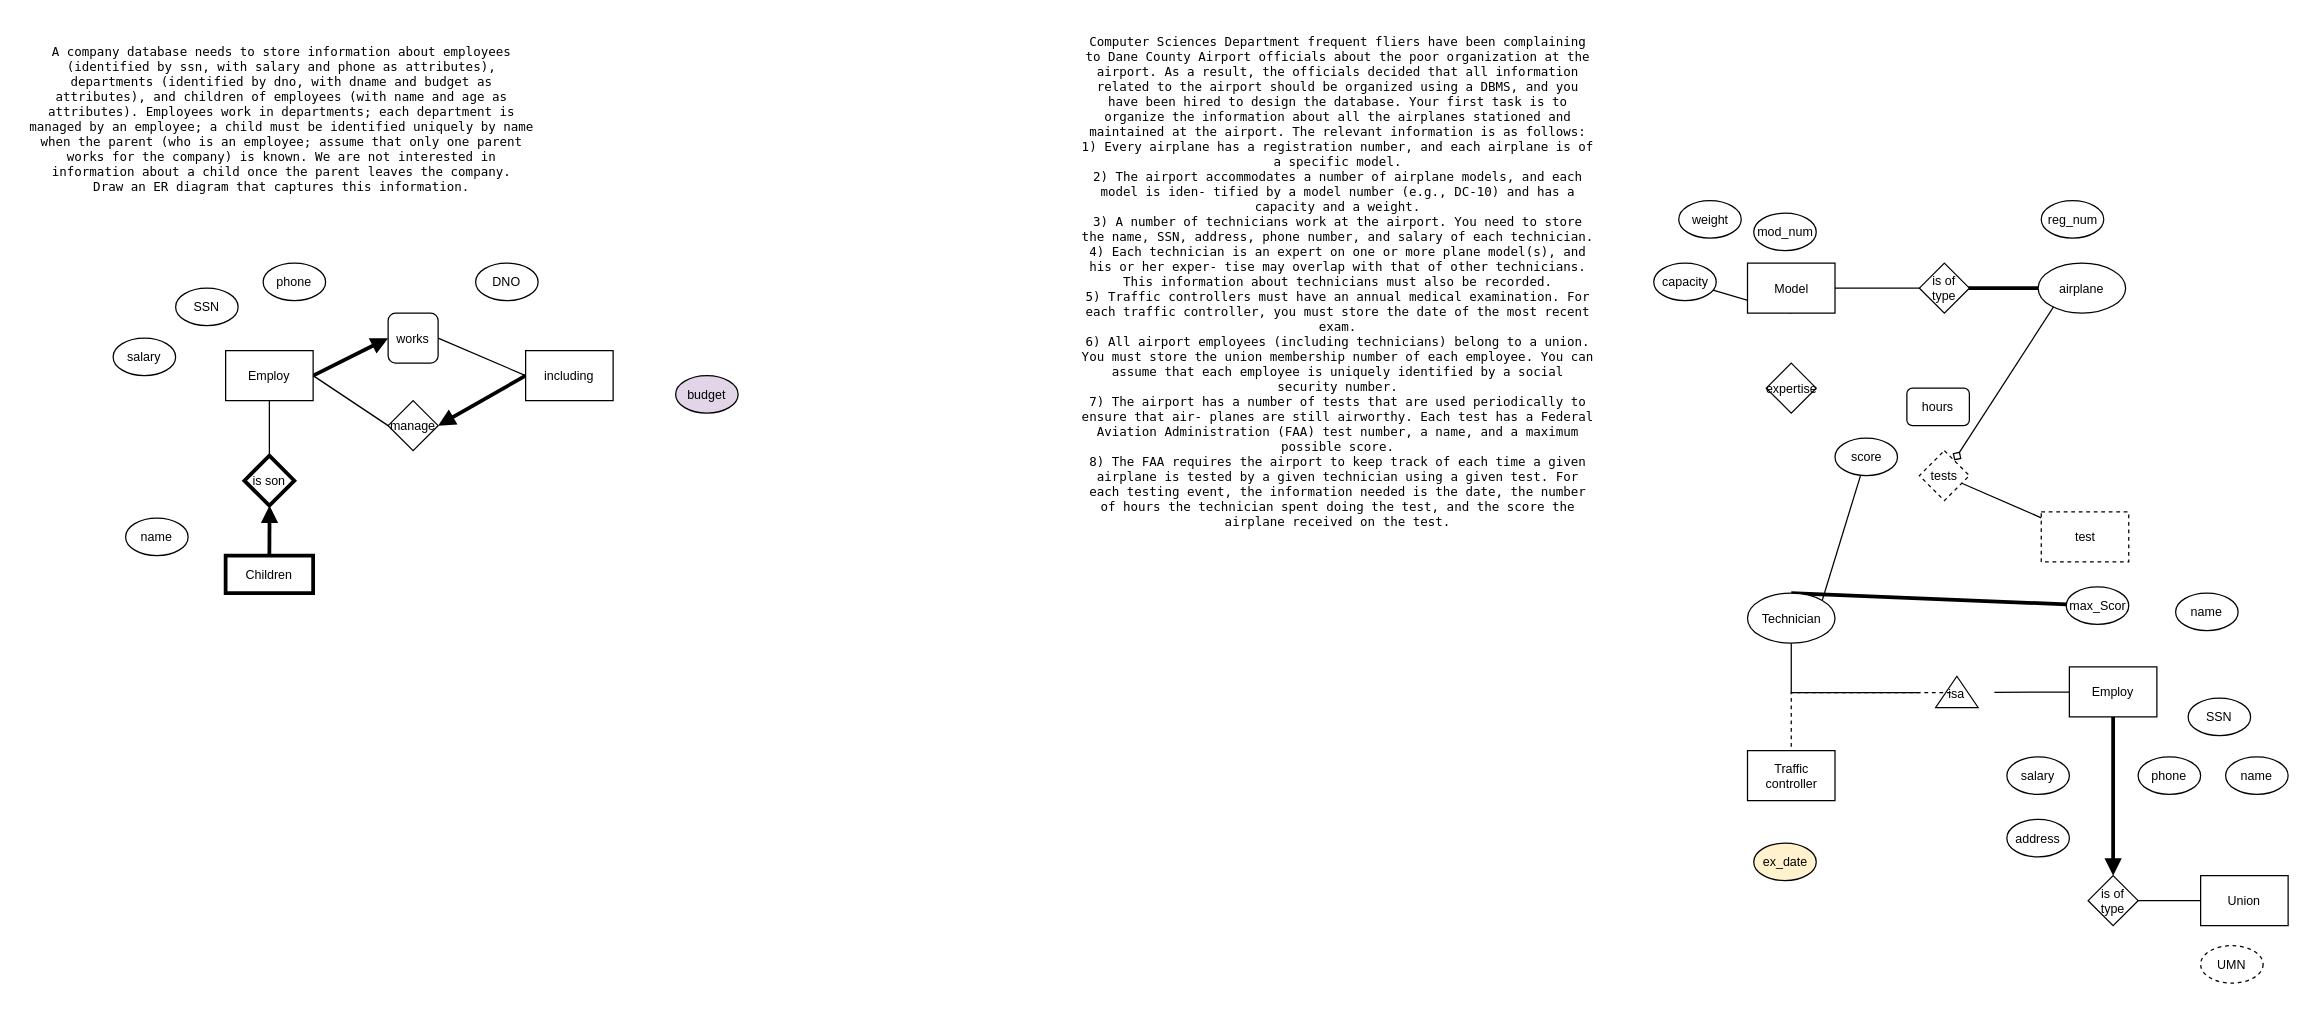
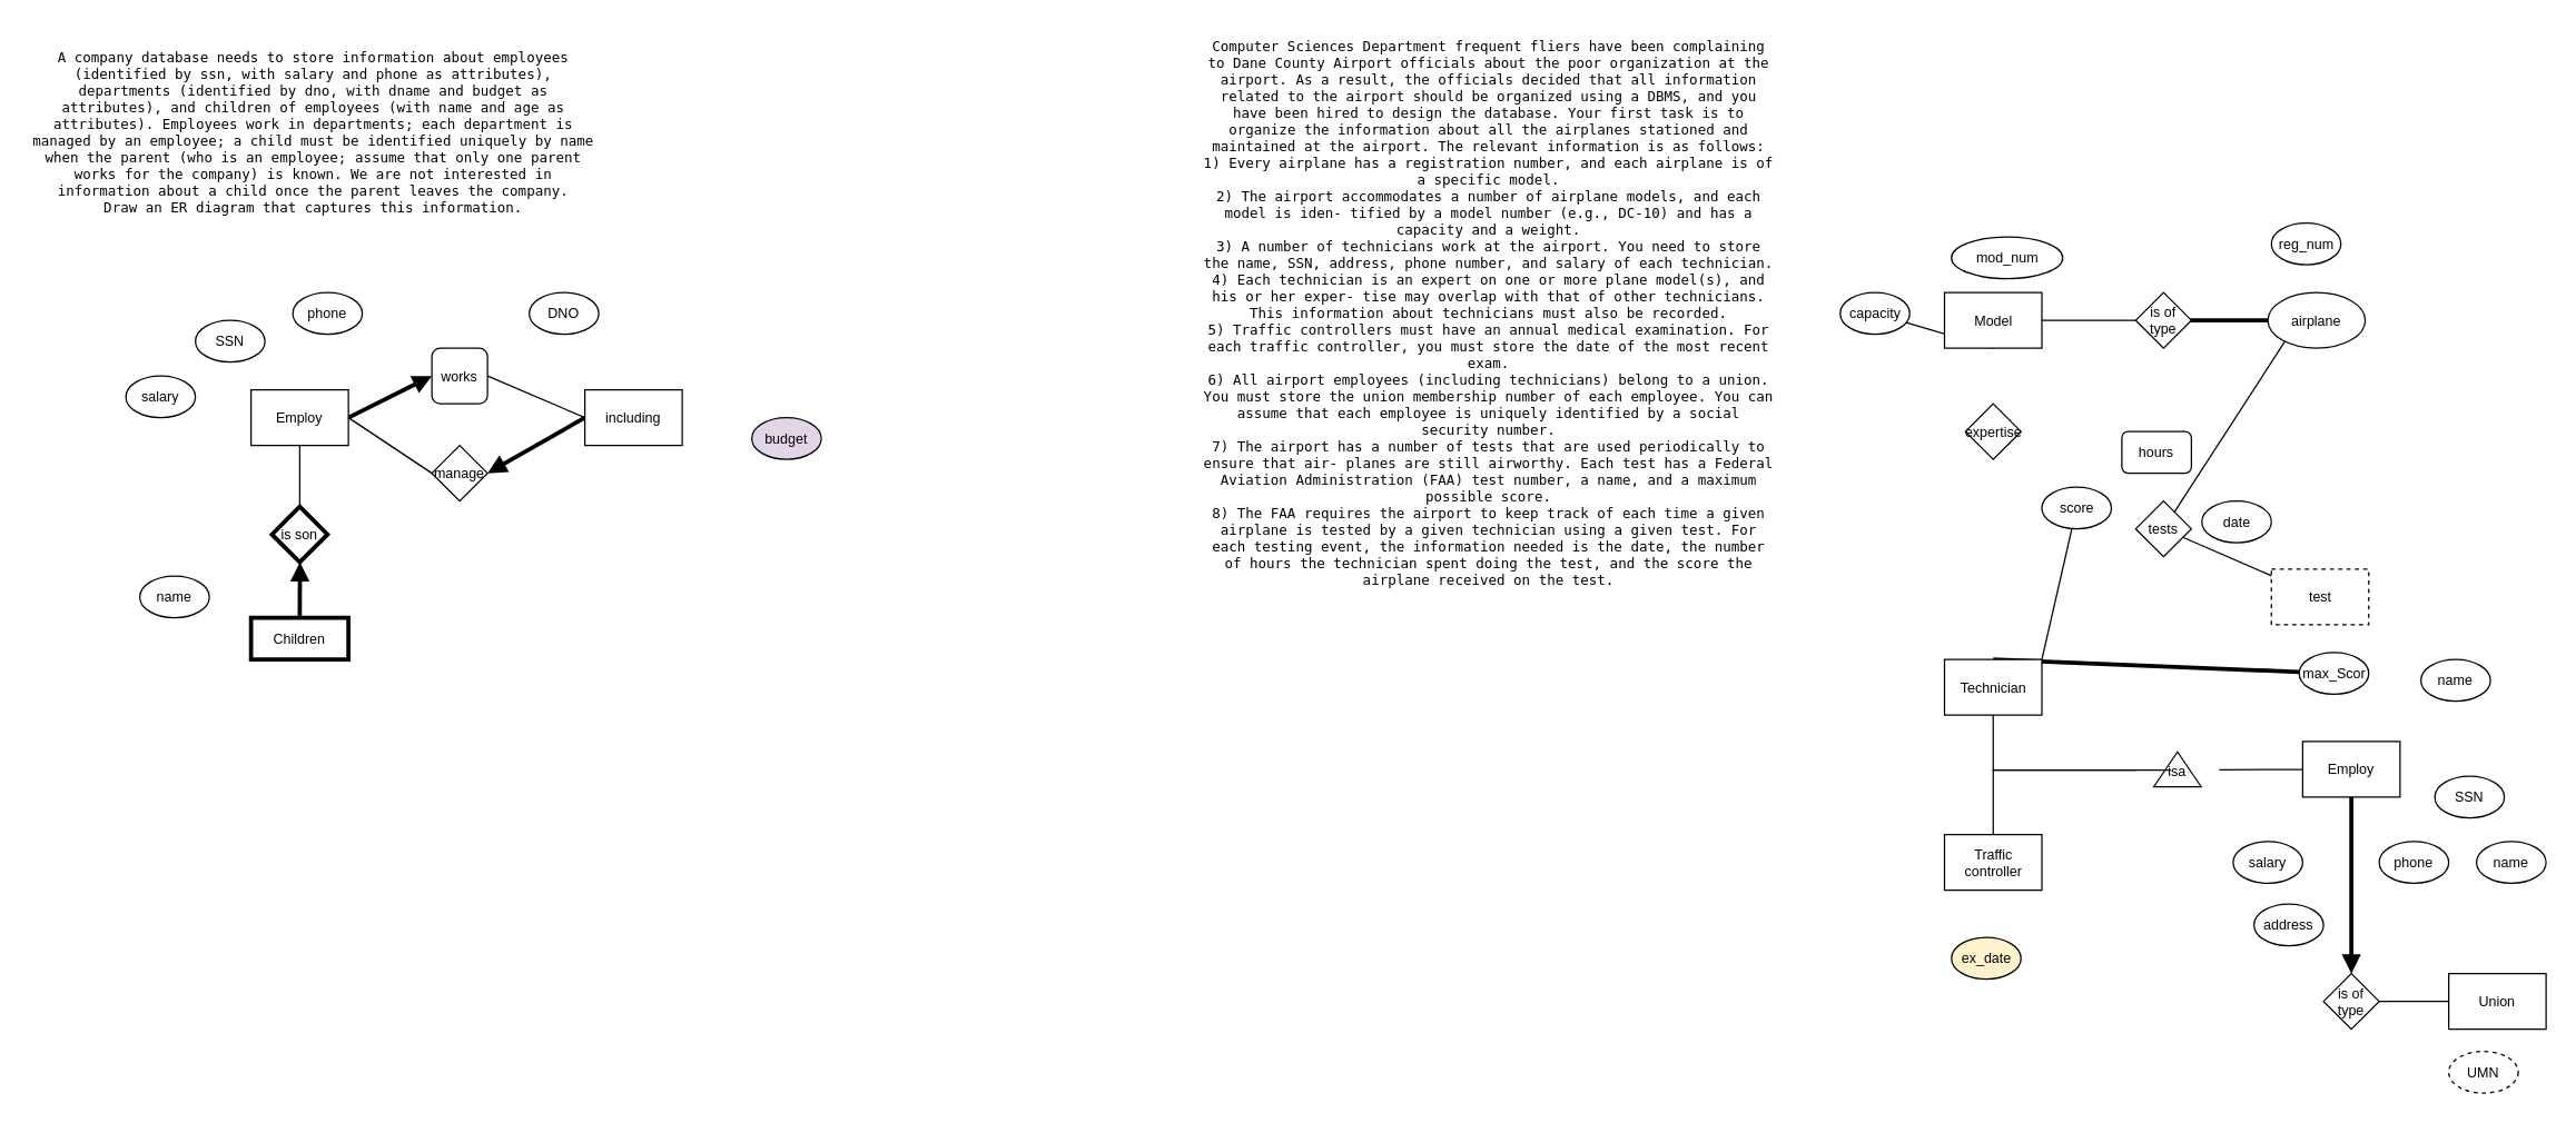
- <mxCell id="32" value="weight" style="ellipse;whiteSpace=wrap;html=1;fontSize=10;" vertex="1" parent="1"><mxGeometry x="1342.5" y="160" width="50" height="30" as="geometry" /></mxCell>
- <mxCell id="30" value="mod_num" style="ellipse;whiteSpace=wrap;html=1;fontSize=10;" vertex="1" parent="1"><mxGeometry x="1402.5" y="170" width="50" height="30" as="geometry" /></mxCell>
+ <mxCell id="30" value="mod_num" style="ellipse;whiteSpace=wrap;html=1;fontSize=10;" vertex="1" parent="1"><mxGeometry x="1402.5" y="170" width="80" height="30" as="geometry" /></mxCell>
- <mxCell id="23" style="edgeStyle=none;rounded=0;orthogonalLoop=1;jettySize=auto;html=1;exitX=0.5;exitY=0;exitDx=0;exitDy=0;strokeWidth=1;fontSize=10;startArrow=none;startFill=0;endArrow=diamond;endFill=0;" edge="1" parent="1" source="24" target="57"><mxGeometry relative="1" as="geometry" /></mxCell>
+ <mxCell id="23" style="edgeStyle=none;rounded=0;orthogonalLoop=1;jettySize=auto;html=1;exitX=0.5;exitY=0;exitDx=0;exitDy=0;strokeWidth=1;fontSize=10;startArrow=none;startFill=0;endArrow=none;endFill=0;" edge="1" parent="1" source="24" target="57"><mxGeometry relative="1" as="geometry" /></mxCell>
+ <mxCell id="60" value="date" style="ellipse;whiteSpace=wrap;html=1;fontSize=10;" vertex="1" parent="1"><mxGeometry x="1582.5" y="360" width="50" height="30" as="geometry" /></mxCell>
- <mxCell id="57" value="tests" style="rhombus;whiteSpace=wrap;html=1;fontSize=10;dashed=1;" vertex="1" parent="1"><mxGeometry x="1535" y="360" width="40" height="40" as="geometry" /></mxCell>
+ <mxCell id="57" value="tests" style="rhombus;whiteSpace=wrap;html=1;fontSize=10;" vertex="1" parent="1"><mxGeometry x="1535" y="360" width="40" height="40" as="geometry" /></mxCell>
- <mxCell id="35" value="Technician" style="ellipse;whiteSpace=wrap;html=1;fontSize=10;" vertex="1" parent="1"><mxGeometry x="1397.5" y="474" width="70" height="40" as="geometry" /></mxCell>
+ <mxCell id="35" value="Technician" style="rounded=0;whiteSpace=wrap;html=1;fontSize=10;" vertex="1" parent="1"><mxGeometry x="1397.5" y="474" width="70" height="40" as="geometry" /></mxCell>
- <mxCell id="49" style="edgeStyle=orthogonalEdgeStyle;rounded=0;orthogonalLoop=1;jettySize=auto;html=1;exitX=0.417;exitY=0.5;exitDx=0;exitDy=0;strokeWidth=1;fontSize=10;startArrow=none;startFill=0;endArrow=none;endFill=0;exitPerimeter=0;dashed=1;" edge="1" parent="1" source="50" target="42"><mxGeometry relative="1" as="geometry" /></mxCell>
+ <mxCell id="49" style="edgeStyle=orthogonalEdgeStyle;rounded=0;orthogonalLoop=1;jettySize=auto;html=1;exitX=0.417;exitY=0.5;exitDx=0;exitDy=0;strokeWidth=1;fontSize=10;startArrow=none;startFill=0;endArrow=none;endFill=0;exitPerimeter=0;" edge="1" parent="1" source="50" target="42"><mxGeometry relative="1" as="geometry" /></mxCell>
- <mxCell id="38" value="address" style="ellipse;whiteSpace=wrap;html=1;fontSize=10;" vertex="1" parent="1"><mxGeometry x="1605" y="655" width="50" height="30" as="geometry" /></mxCell>
+ <mxCell id="38" value="address" style="ellipse;whiteSpace=wrap;html=1;fontSize=10;" vertex="1" parent="1"><mxGeometry x="1620" y="650" width="50" height="30" as="geometry" /></mxCell>
